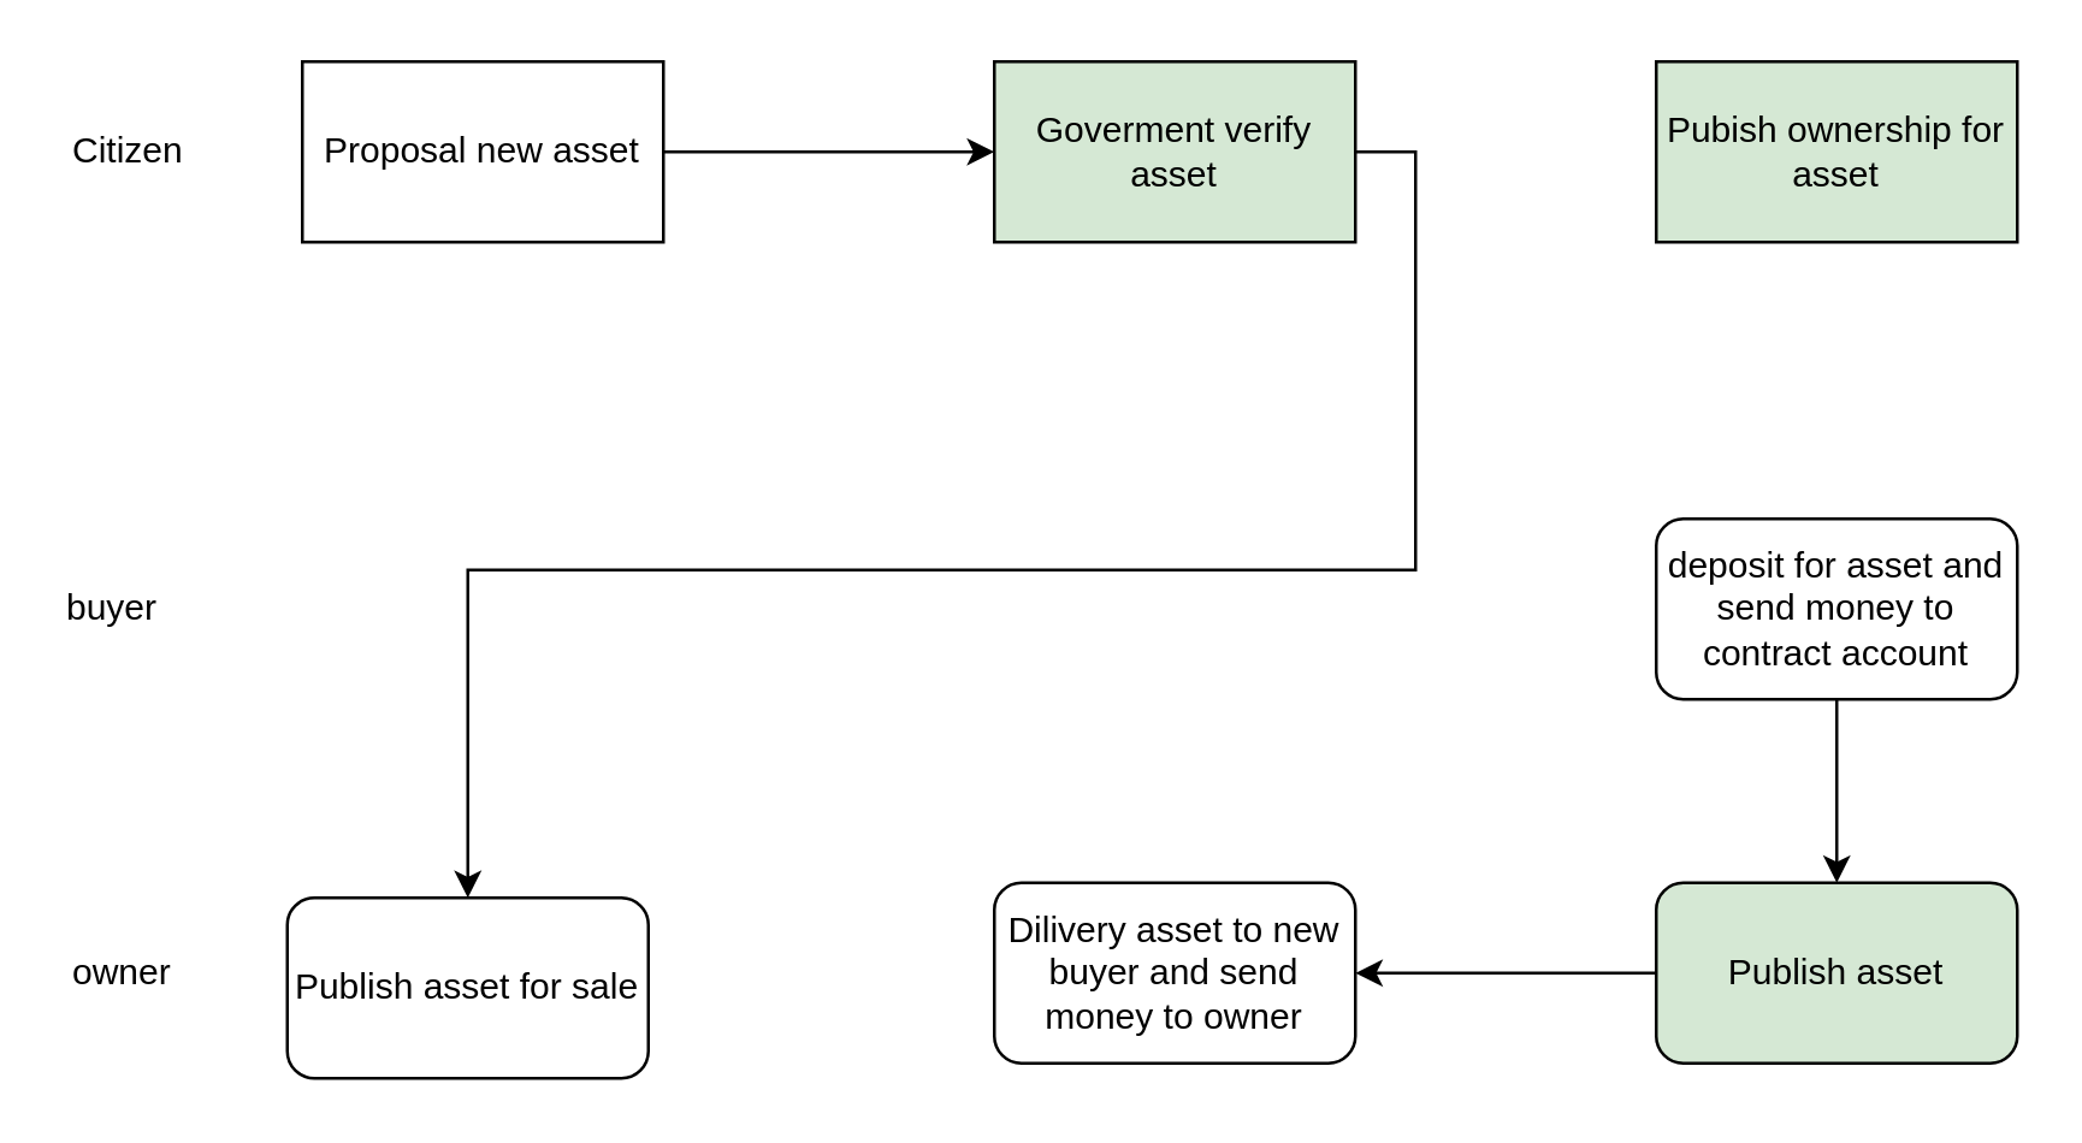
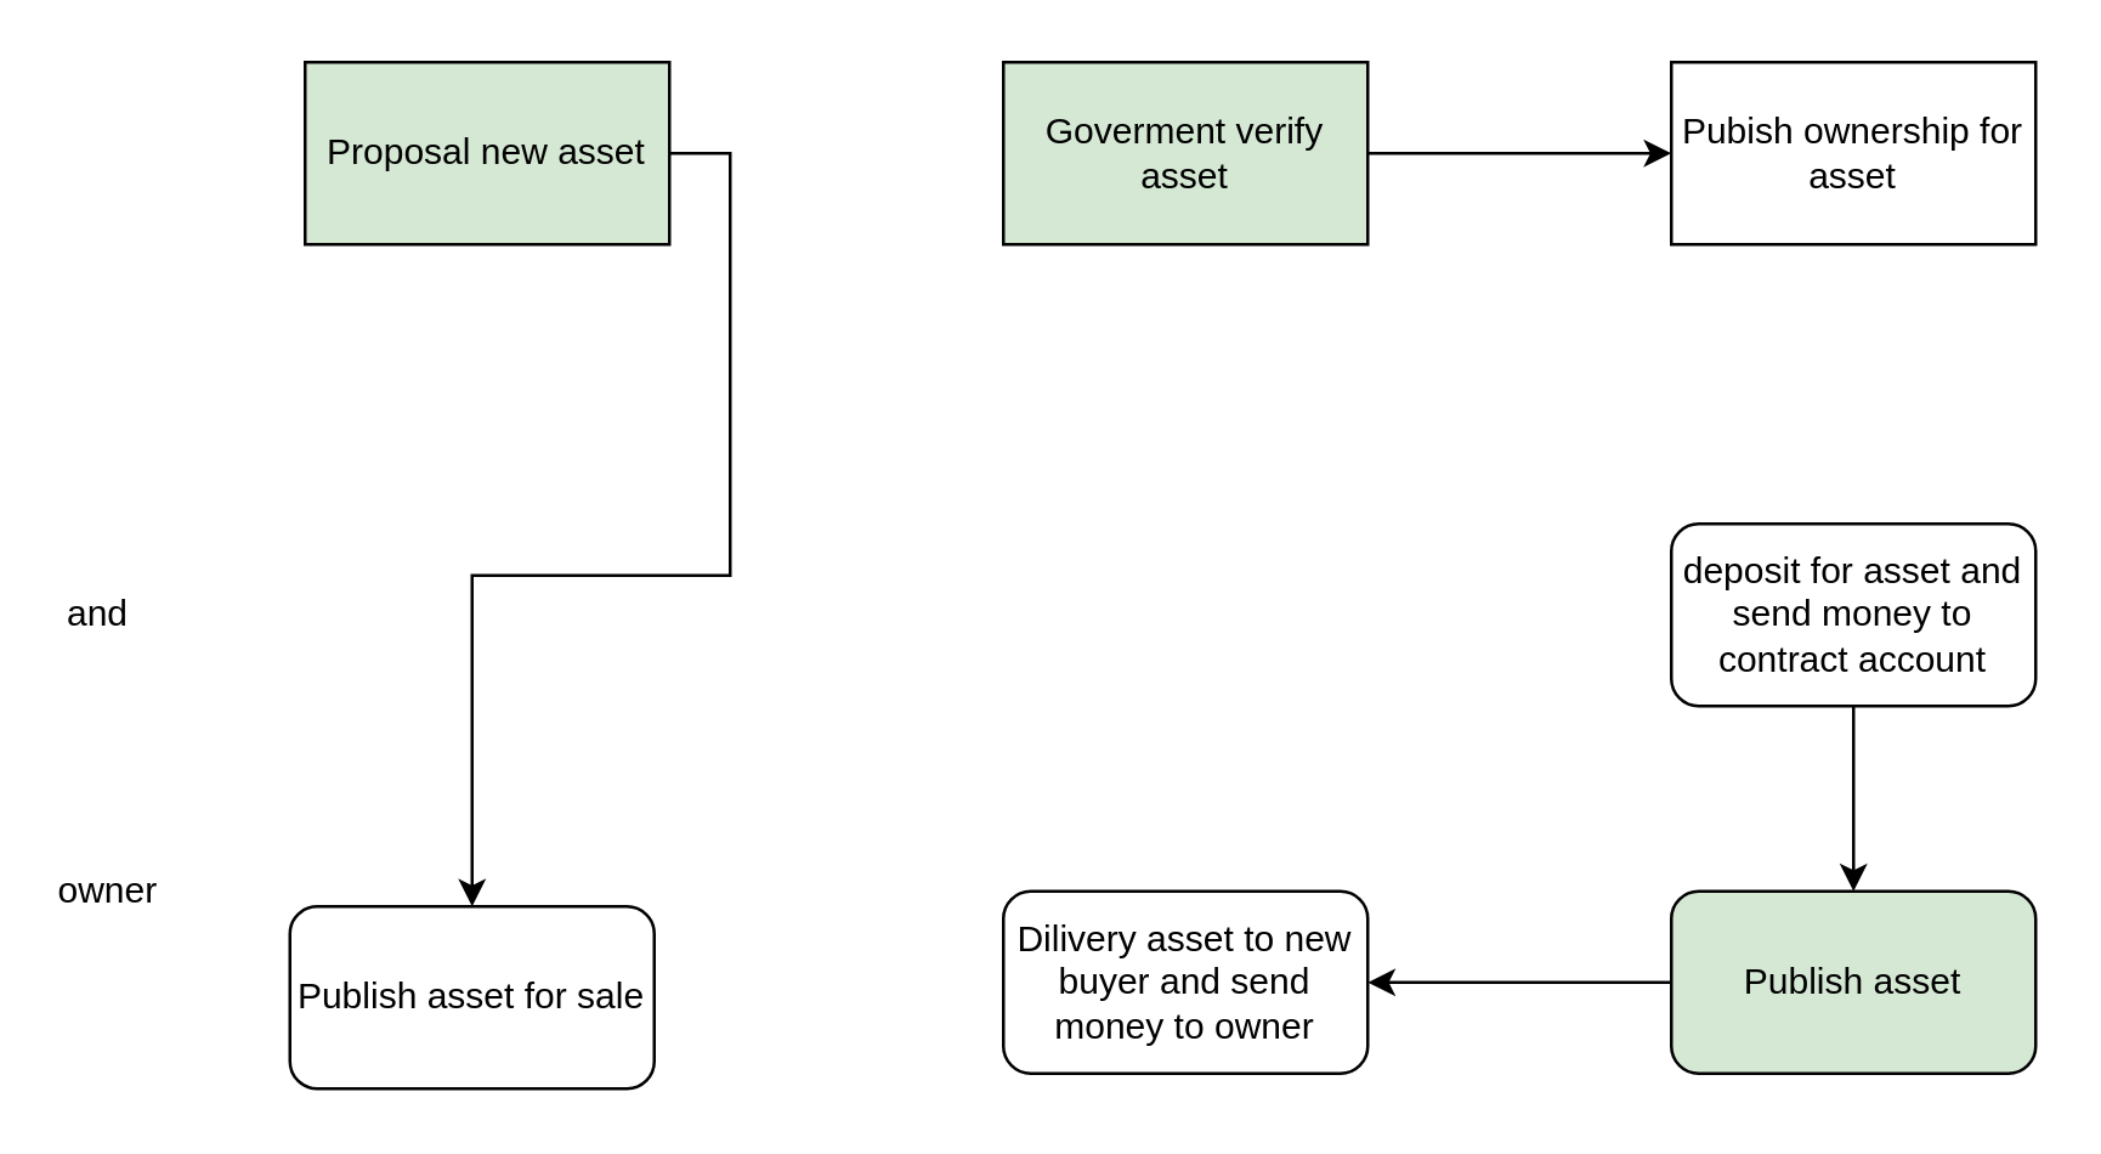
- <mxCell id="4" value="&lt;span&gt;Citizen&lt;/span&gt;" style="text;html=1;resizable=0;points=[];autosize=1;align=left;verticalAlign=top;spacingTop=-4;" parent="1" vertex="1"><mxGeometry x="22" y="40" width="50" height="20" as="geometry" /></mxCell>
- <mxCell id="3" value="Proposal new asset&lt;br&gt;" style="rounded=0;whiteSpace=wrap;html=1;" parent="1" vertex="1"><mxGeometry x="100" y="20" width="120" height="60" as="geometry" /></mxCell>
+ <mxCell id="3" value="Proposal new asset&lt;br&gt;" style="rounded=0;whiteSpace=wrap;html=1;fillColor=#d5e8d4;" parent="1" vertex="1"><mxGeometry x="100" y="20" width="120" height="60" as="geometry" /></mxCell>
- <mxCell id="2" style="edgeStyle=orthogonalEdgeStyle;rounded=0;orthogonalLoop=1;jettySize=auto;html=1;exitX=1;exitY=0.5;exitDx=0;exitDy=0;entryX=0;entryY=0.5;entryDx=0;entryDy=0;" edge="1" parent="1" source="3" target="6"><mxGeometry relative="1" as="geometry" /></mxCell>
+ <mxCell id="2" style="edgeStyle=orthogonalEdgeStyle;rounded=0;orthogonalLoop=1;jettySize=auto;html=1;exitX=1;exitY=0.5;exitDx=0;exitDy=0;" edge="1" parent="1" source="3" target="15"><mxGeometry relative="1" as="geometry" /></mxCell>
- <mxCell id="7" value="Pubish ownership for asset&lt;br&gt;" style="rounded=0;whiteSpace=wrap;html=1;fillColor=#d5e8d4;" vertex="1" parent="1"><mxGeometry x="550" y="20" width="120" height="60" as="geometry" /></mxCell>
+ <mxCell id="7" value="Pubish ownership for asset&lt;br&gt;" style="rounded=0;whiteSpace=wrap;html=1;" vertex="1" parent="1"><mxGeometry x="550" y="20" width="120" height="60" as="geometry" /></mxCell>
- <mxCell id="5" style="edgeStyle=orthogonalEdgeStyle;rounded=0;orthogonalLoop=1;jettySize=auto;html=1;exitX=1;exitY=0.5;exitDx=0;exitDy=0;" edge="1" parent="1" source="6" target="15"><mxGeometry relative="1" as="geometry" /></mxCell>
+ <mxCell id="5" style="edgeStyle=orthogonalEdgeStyle;rounded=0;orthogonalLoop=1;jettySize=auto;html=1;exitX=1;exitY=0.5;exitDx=0;exitDy=0;entryX=0;entryY=0.5;entryDx=0;entryDy=0;" edge="1" parent="1" source="6" target="7"><mxGeometry relative="1" as="geometry" /></mxCell>
- <mxCell id="10" value="buyer" style="text;html=1;resizable=0;points=[];autosize=1;align=left;verticalAlign=top;spacingTop=-4;" vertex="1" parent="1"><mxGeometry x="20" y="192" width="50" height="20" as="geometry" /></mxCell>
+ <mxCell id="10" value="and" style="text;html=1;resizable=0;points=[];autosize=1;align=left;verticalAlign=top;spacingTop=-4;" vertex="1" parent="1"><mxGeometry x="20" y="192" width="50" height="20" as="geometry" /></mxCell>
- <mxCell id="11" value="owner" style="text;html=1;resizable=0;points=[];autosize=1;align=left;verticalAlign=top;spacingTop=-4;" vertex="1" parent="1"><mxGeometry x="22" y="313" width="50" height="20" as="geometry" /></mxCell>
+ <mxCell id="11" value="owner" style="text;html=1;resizable=0;points=[];autosize=1;align=left;verticalAlign=top;spacingTop=-4;" vertex="1" parent="1"><mxGeometry x="17" y="283" width="50" height="20" as="geometry" /></mxCell>
